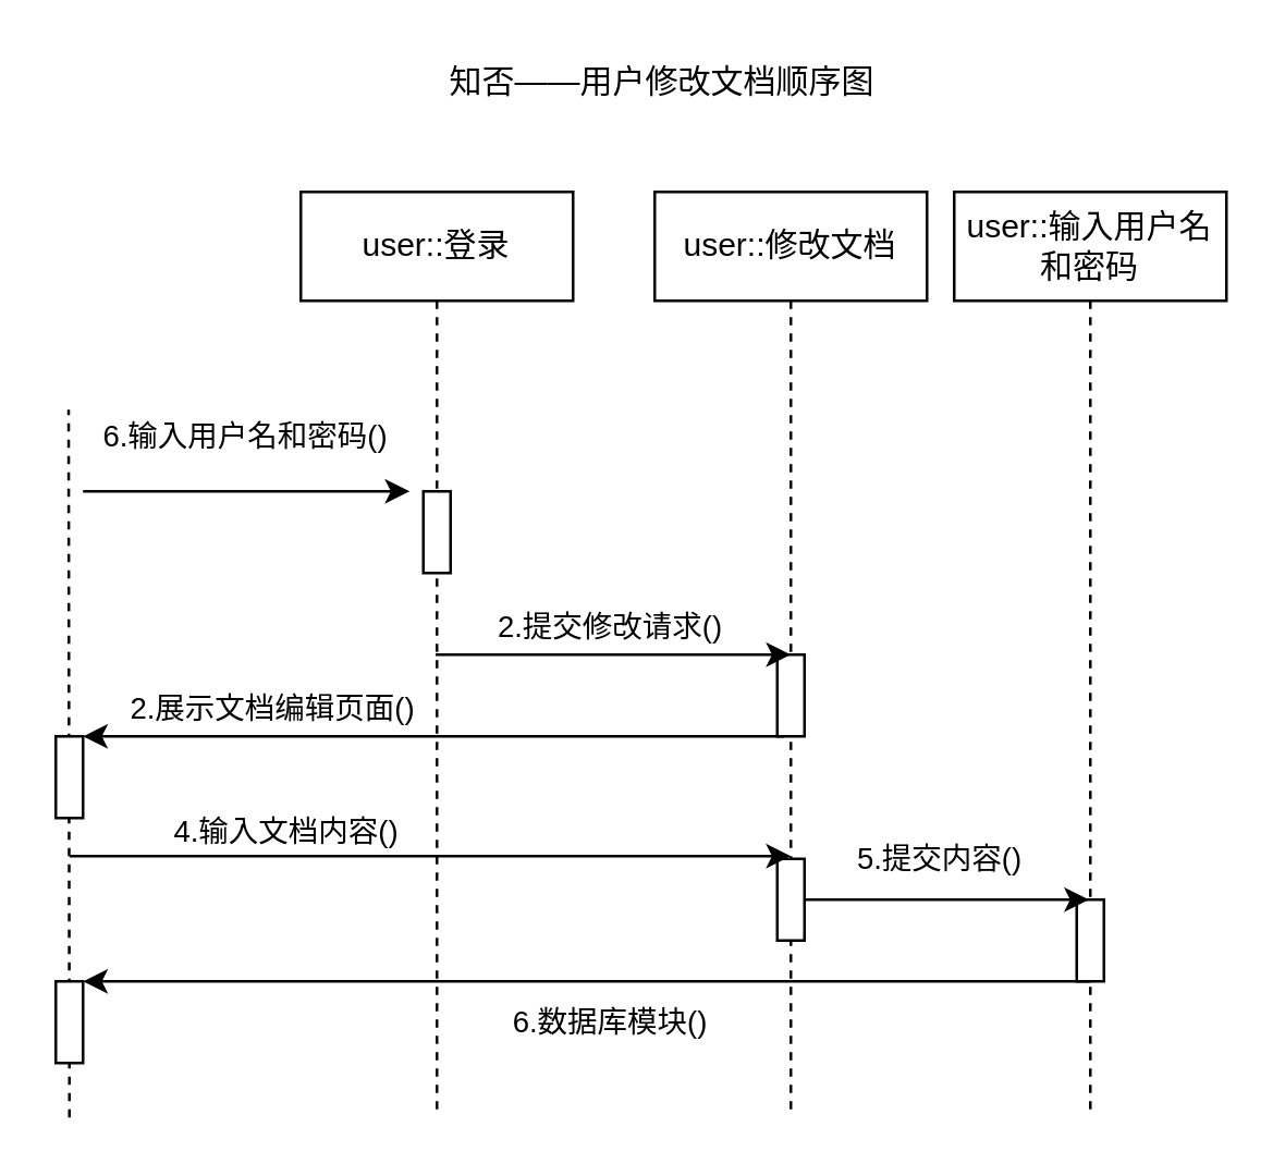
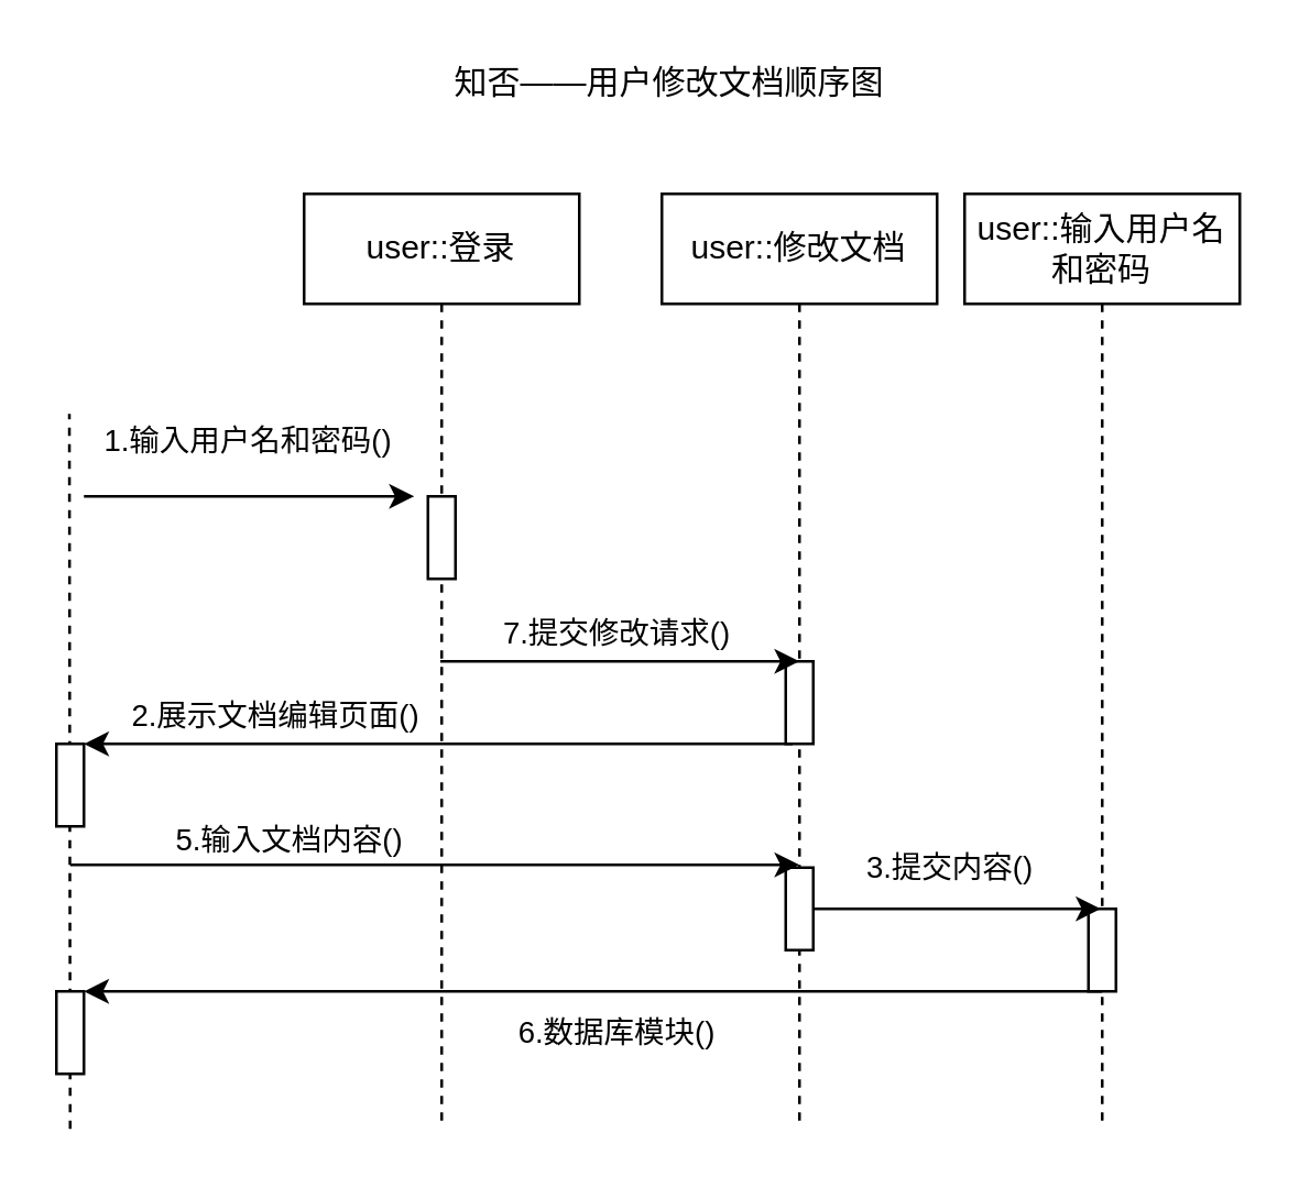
- <mxCell id="14" value="&lt;font style=&quot;font-size: 11px&quot;&gt;6.输入用户名和密码()&lt;/font&gt;" style="text;html=1;strokeColor=none;fillColor=none;align=center;verticalAlign=middle;whiteSpace=wrap;rounded=0;" vertex="1" parent="1"><mxGeometry x="30" y="150" width="120" height="20" as="geometry" /></mxCell>
+ <mxCell id="14" value="&lt;font style=&quot;font-size: 11px&quot;&gt;1.输入用户名和密码()&lt;/font&gt;" style="text;html=1;strokeColor=none;fillColor=none;align=center;verticalAlign=middle;whiteSpace=wrap;rounded=0;" vertex="1" parent="1"><mxGeometry x="30" y="150" width="120" height="20" as="geometry" /></mxCell>
- <mxCell id="15" value="&lt;span style=&quot;font-size: 11px&quot;&gt;2.提交修改请求()&lt;/span&gt;" style="text;html=1;strokeColor=none;fillColor=none;align=center;verticalAlign=middle;whiteSpace=wrap;rounded=0;" vertex="1" parent="1"><mxGeometry x="169" y="220" width="110" height="20" as="geometry" /></mxCell>
+ <mxCell id="15" value="&lt;span style=&quot;font-size: 11px&quot;&gt;7.提交修改请求()&lt;/span&gt;" style="text;html=1;strokeColor=none;fillColor=none;align=center;verticalAlign=middle;whiteSpace=wrap;rounded=0;" vertex="1" parent="1"><mxGeometry x="169" y="220" width="110" height="20" as="geometry" /></mxCell>
- <mxCell id="21" value="&lt;span style=&quot;font-size: 11px&quot;&gt;4.输入文档内容()&lt;/span&gt;" style="text;html=1;strokeColor=none;fillColor=none;align=center;verticalAlign=middle;whiteSpace=wrap;rounded=0;" vertex="1" parent="1"><mxGeometry x="45" y="295" width="120" height="20" as="geometry" /></mxCell>
+ <mxCell id="21" value="&lt;span style=&quot;font-size: 11px&quot;&gt;5.输入文档内容()&lt;/span&gt;" style="text;html=1;strokeColor=none;fillColor=none;align=center;verticalAlign=middle;whiteSpace=wrap;rounded=0;" vertex="1" parent="1"><mxGeometry x="45" y="295" width="120" height="20" as="geometry" /></mxCell>
- <mxCell id="22" value="&lt;span style=&quot;font-size: 11px&quot;&gt;5.提交内容()&lt;/span&gt;" style="text;html=1;strokeColor=none;fillColor=none;align=center;verticalAlign=middle;whiteSpace=wrap;rounded=0;" vertex="1" parent="1"><mxGeometry x="285" y="305" width="120" height="20" as="geometry" /></mxCell>
+ <mxCell id="22" value="&lt;span style=&quot;font-size: 11px&quot;&gt;3.提交内容()&lt;/span&gt;" style="text;html=1;strokeColor=none;fillColor=none;align=center;verticalAlign=middle;whiteSpace=wrap;rounded=0;" vertex="1" parent="1"><mxGeometry x="285" y="305" width="120" height="20" as="geometry" /></mxCell>
